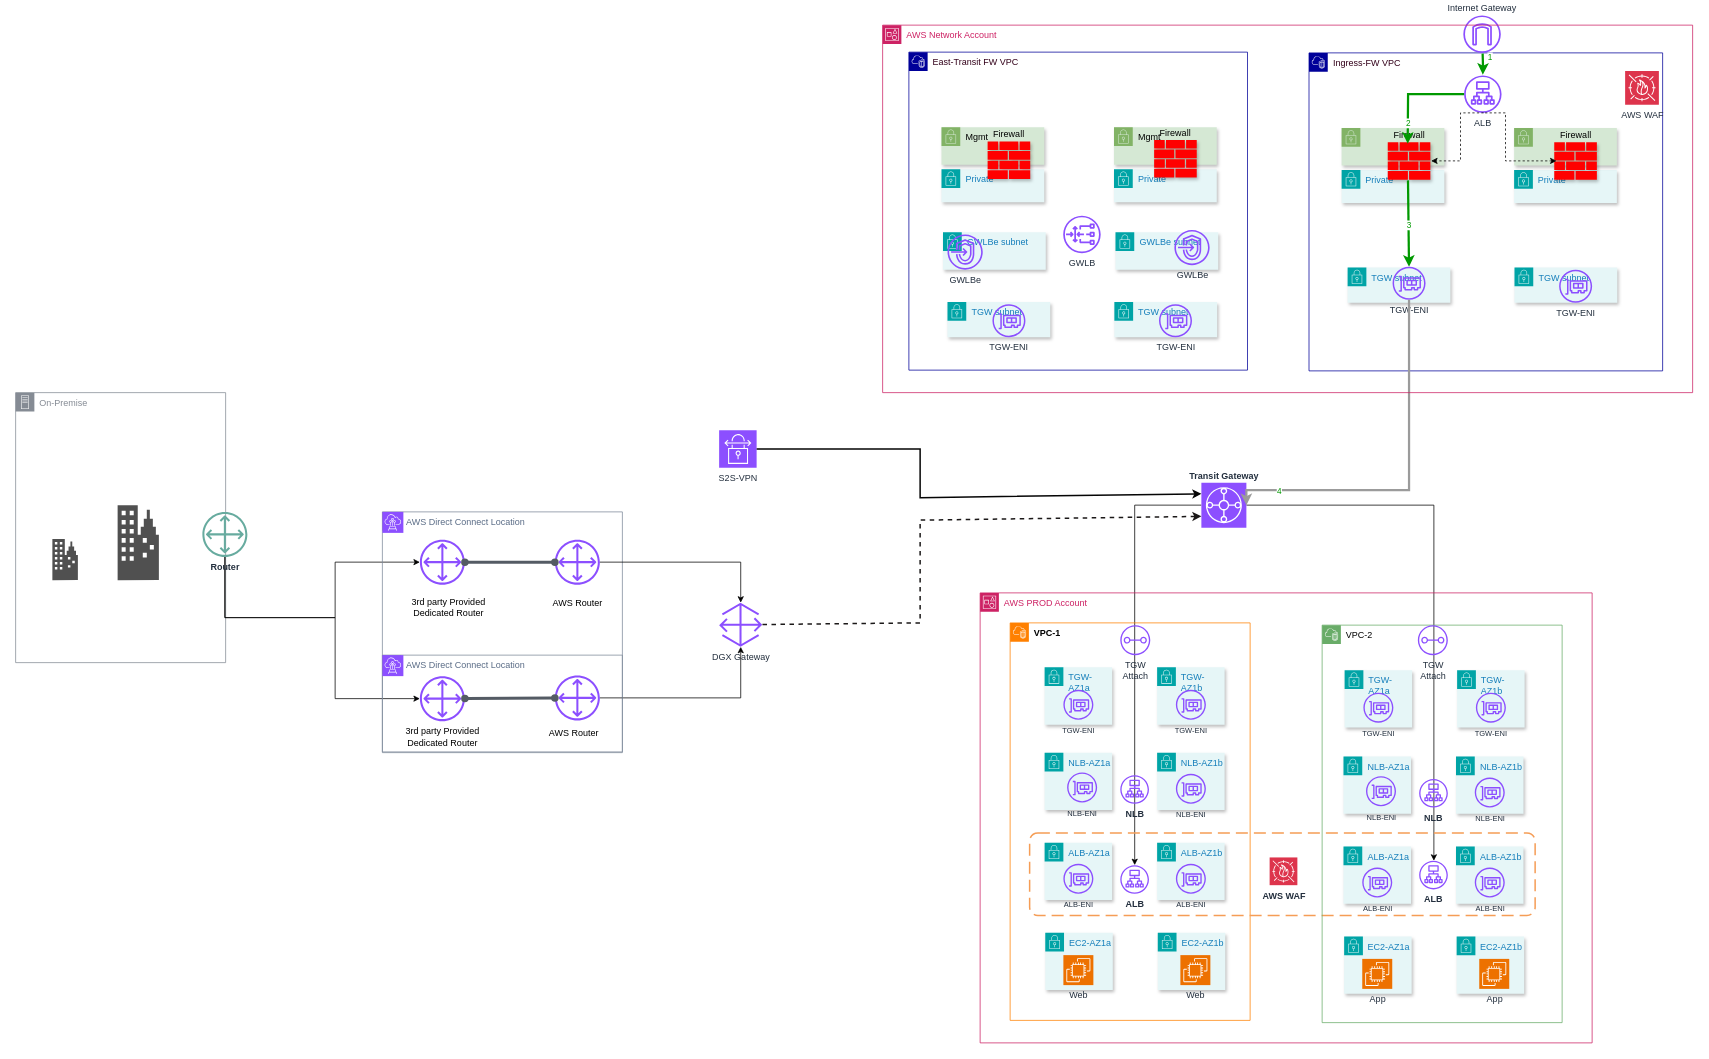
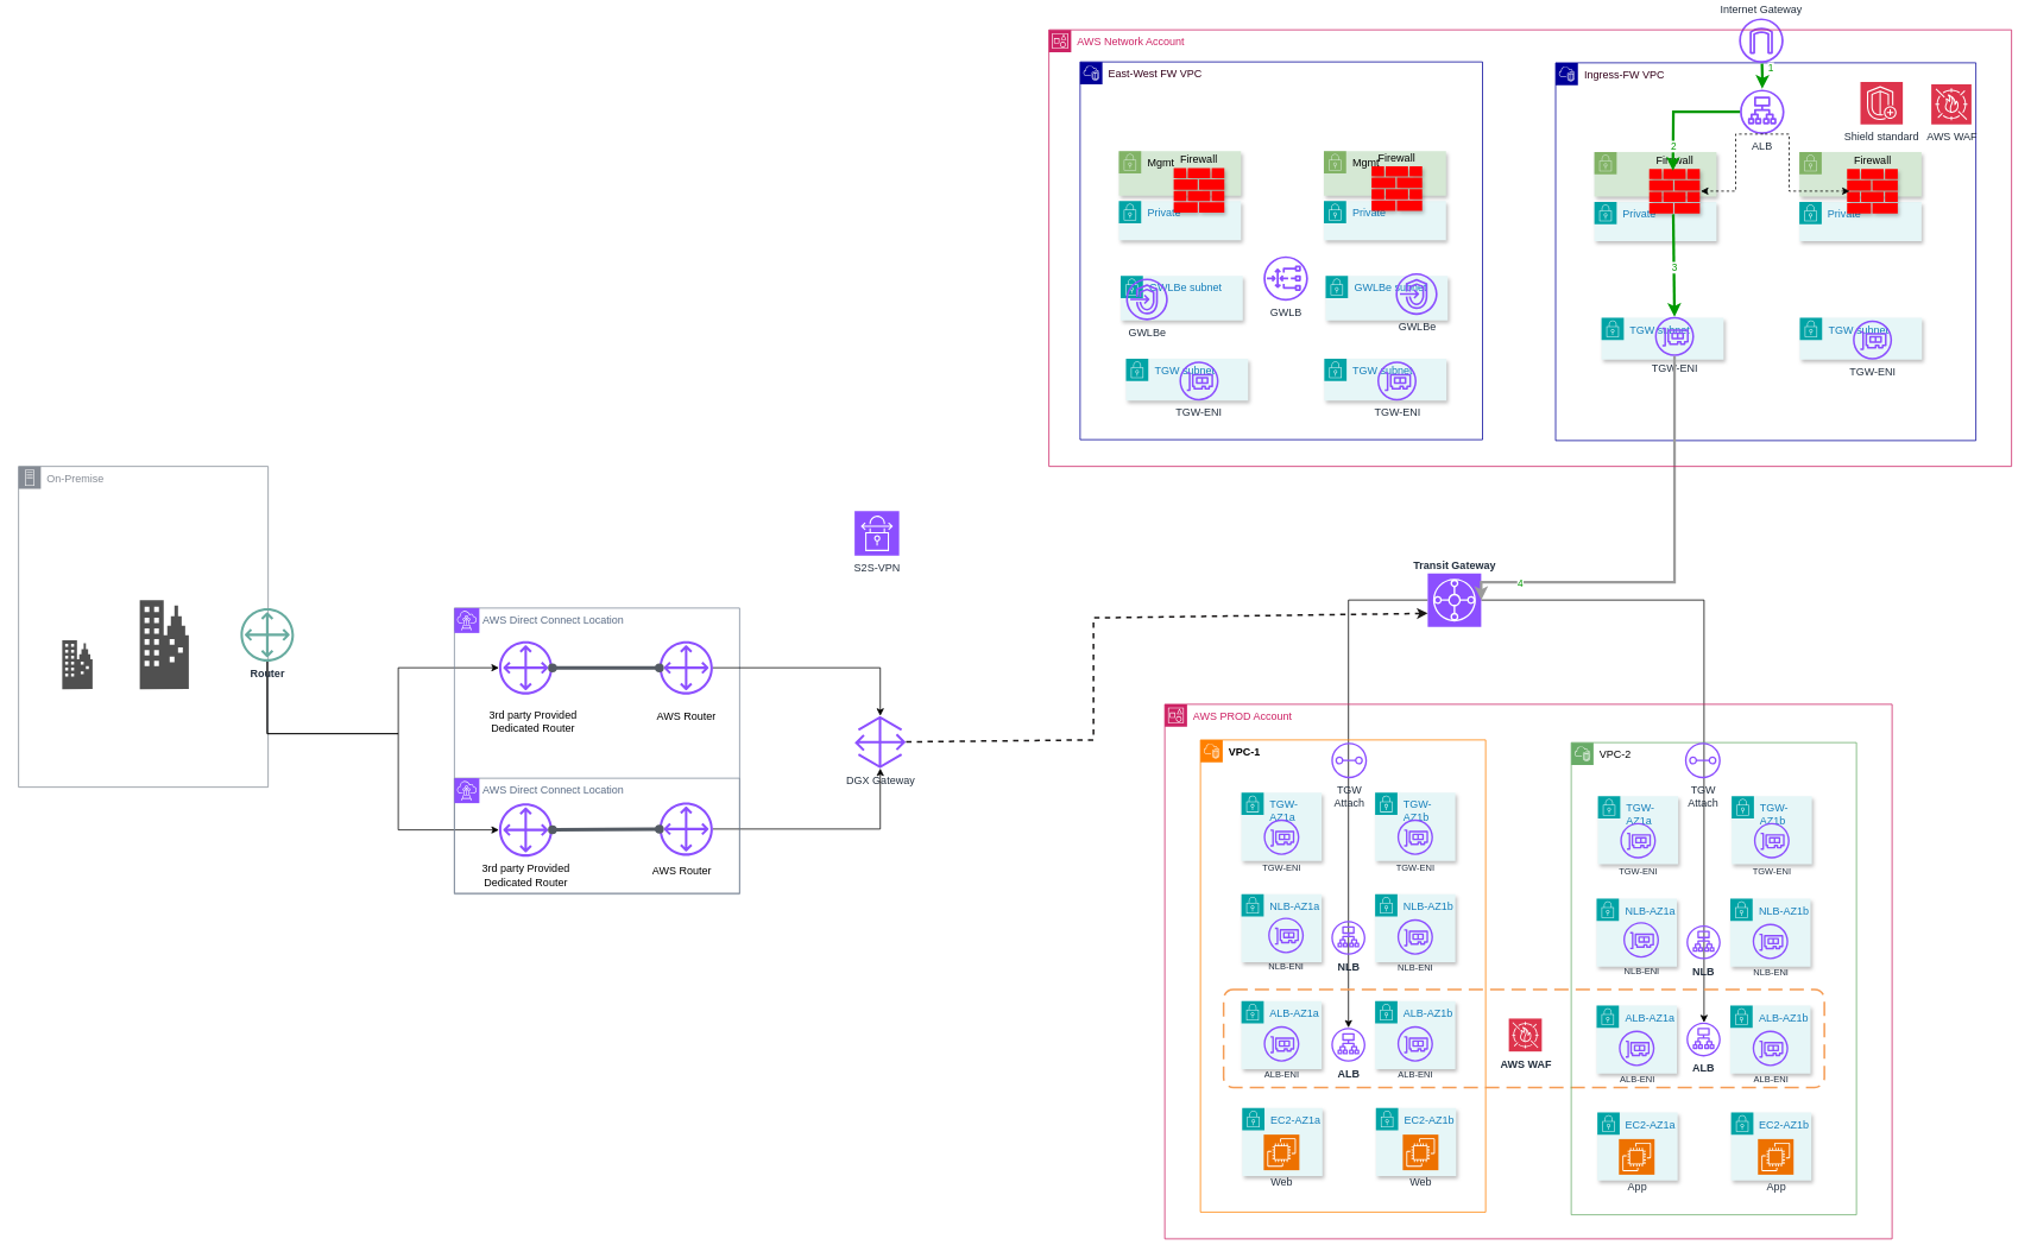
- <mxCell id="95" value="&lt;span style=&quot;color: rgb(51, 0, 26);&quot;&gt;East-Transit FW VPC&lt;/span&gt;" style="points=[[0,0],[0.25,0],[0.5,0],[0.75,0],[1,0],[1,0.25],[1,0.5],[1,0.75],[1,1],[0.75,1],[0.5,1],[0.25,1],[0,1],[0,0.75],[0,0.5],[0,0.25]];outlineConnect=0;gradientColor=none;html=1;whiteSpace=wrap;fontSize=12;fontStyle=0;container=1;pointerEvents=0;collapsible=0;recursiveResize=0;shape=mxgraph.aws4.group;grIcon=mxgraph.aws4.group_vpc2;strokeColor=#000099;fillColor=none;verticalAlign=top;align=left;spacingLeft=30;fontColor=#AAB7B8;dashed=0;" parent="1" vertex="1"><mxGeometry x="1211" y="69" width="451.5" height="424" as="geometry" /></mxCell>
+ <mxCell id="95" value="&lt;span style=&quot;color: rgb(51, 0, 26);&quot;&gt;East-West FW VPC&lt;/span&gt;" style="points=[[0,0],[0.25,0],[0.5,0],[0.75,0],[1,0],[1,0.25],[1,0.5],[1,0.75],[1,1],[0.75,1],[0.5,1],[0.25,1],[0,1],[0,0.75],[0,0.5],[0,0.25]];outlineConnect=0;gradientColor=none;html=1;whiteSpace=wrap;fontSize=12;fontStyle=0;container=1;pointerEvents=0;collapsible=0;recursiveResize=0;shape=mxgraph.aws4.group;grIcon=mxgraph.aws4.group_vpc2;strokeColor=#000099;fillColor=none;verticalAlign=top;align=left;spacingLeft=30;fontColor=#AAB7B8;dashed=0;" parent="1" vertex="1"><mxGeometry x="1211" y="69" width="451.5" height="424" as="geometry" /></mxCell>
+ <mxCell id="89" value="Shield standard" style="sketch=0;points=[[0,0,0],[0.25,0,0],[0.5,0,0],[0.75,0,0],[1,0,0],[0,1,0],[0.25,1,0],[0.5,1,0],[0.75,1,0],[1,1,0],[0,0.25,0],[0,0.5,0],[0,0.75,0],[1,0.25,0],[1,0.5,0],[1,0.75,0]];outlineConnect=0;fontColor=#232F3E;fillColor=#DD344C;strokeColor=#ffffff;dashed=0;verticalLabelPosition=bottom;verticalAlign=top;align=center;html=1;fontSize=12;fontStyle=0;aspect=fixed;shape=mxgraph.aws4.resourceIcon;resIcon=mxgraph.aws4.shield;" parent="74" vertex="1"><mxGeometry x="342" y="21.5" width="47.5" height="47.5" as="geometry" /></mxCell>
- <mxCell id="70" value="" style="endArrow=none;html=1;rounded=0;strokeColor=light-dark(#050505, #a8a8ff);strokeWidth=2;startArrow=classic;startFill=1;exitX=0;exitY=0.25;exitDx=0;exitDy=0;exitPerimeter=0;entryX=1;entryY=0.5;entryDx=0;entryDy=0;entryPerimeter=0;" parent="1" source="4" target="69" edge="1"><mxGeometry width="50" height="50" relative="1" as="geometry"><mxPoint x="1346" y="913" as="sourcePoint" /><mxPoint x="1050" y="583" as="targetPoint" /><Array as="points"><mxPoint x="1226" y="663" /><mxPoint x="1226" y="598" /></Array></mxGeometry></mxCell>
